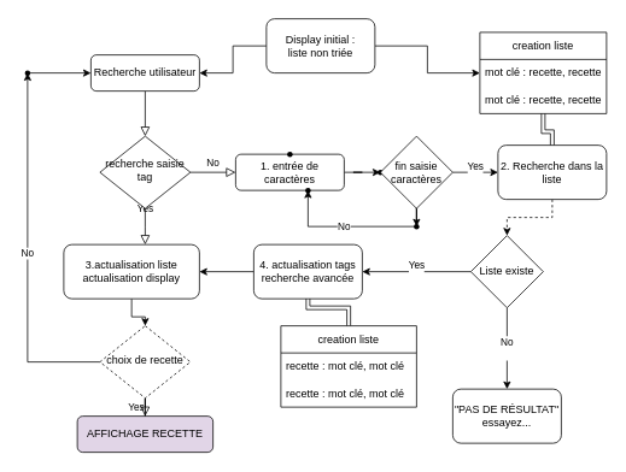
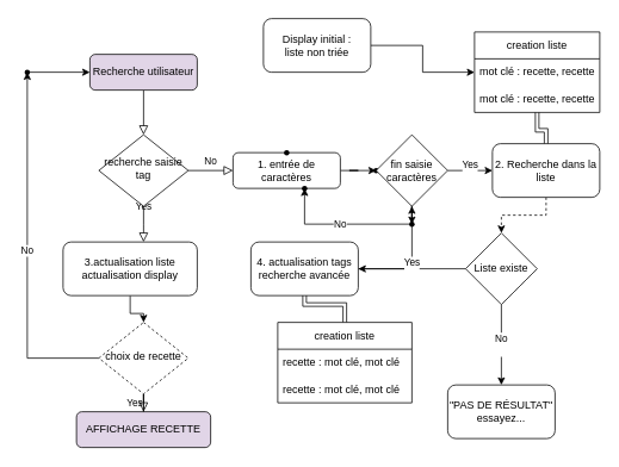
- <mxCell id="3" value="Recherche utilisateur" style="rounded=1;whiteSpace=wrap;html=1;fontSize=12;glass=0;strokeWidth=1;shadow=0;" parent="1" vertex="1"><mxGeometry x="100" y="60" width="120" height="40" as="geometry" /></mxCell>
+ <mxCell id="3" value="Recherche utilisateur" style="rounded=1;whiteSpace=wrap;html=1;fontSize=12;glass=0;strokeWidth=1;shadow=0;fillColor=#e1d5e7;" parent="1" vertex="1"><mxGeometry x="100" y="60" width="120" height="40" as="geometry" /></mxCell>
- <mxCell id="41" value="" style="edgeStyle=orthogonalEdgeStyle;rounded=0;orthogonalLoop=1;jettySize=auto;html=1;" edge="1" parent="1" source="43" target="3"><mxGeometry relative="1" as="geometry" /></mxCell>
- <mxCell id="18" value="" style="edgeStyle=orthogonalEdgeStyle;rounded=0;orthogonalLoop=1;jettySize=auto;html=1;" edge="1" parent="1" source="19" target="21"><mxGeometry relative="1" as="geometry" /></mxCell>
+ <mxCell id="18" value="" style="edgeStyle=orthogonalEdgeStyle;rounded=0;orthogonalLoop=1;jettySize=auto;html=1;" edge="1" parent="1" source="19" target="16"><mxGeometry relative="1" as="geometry" /></mxCell>
